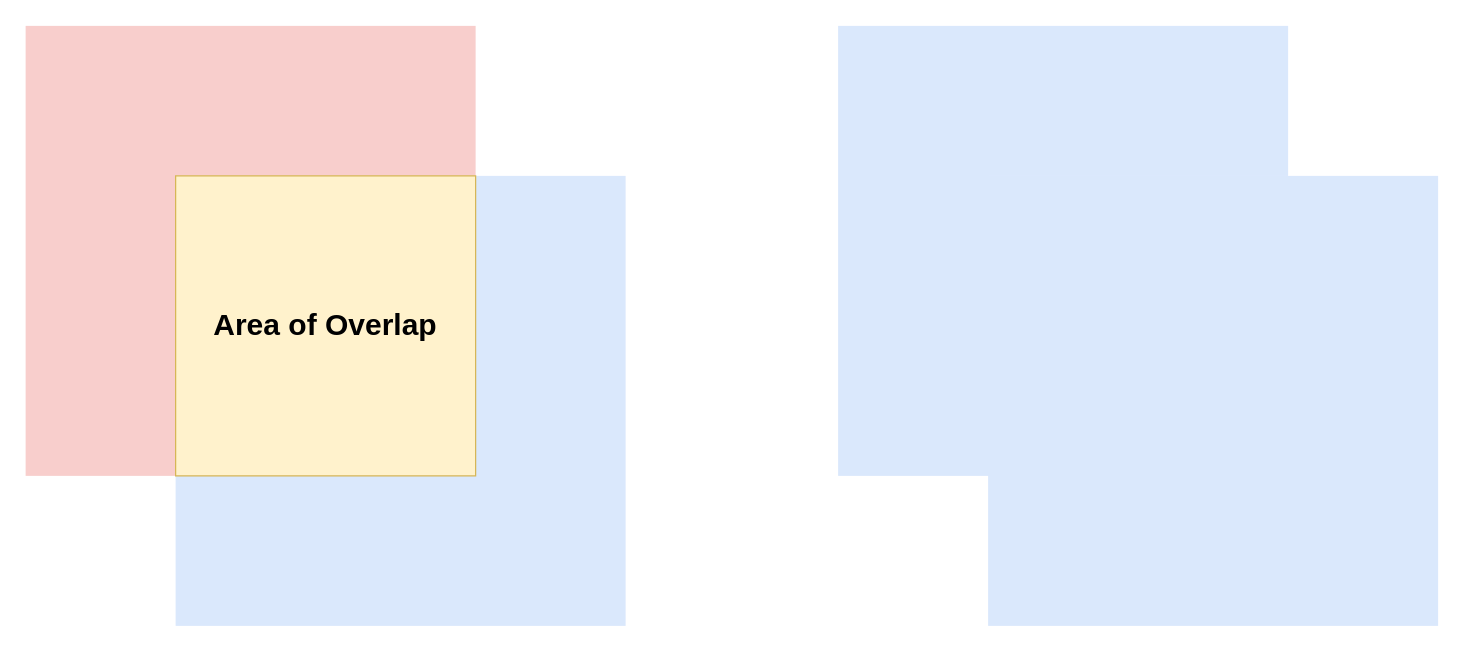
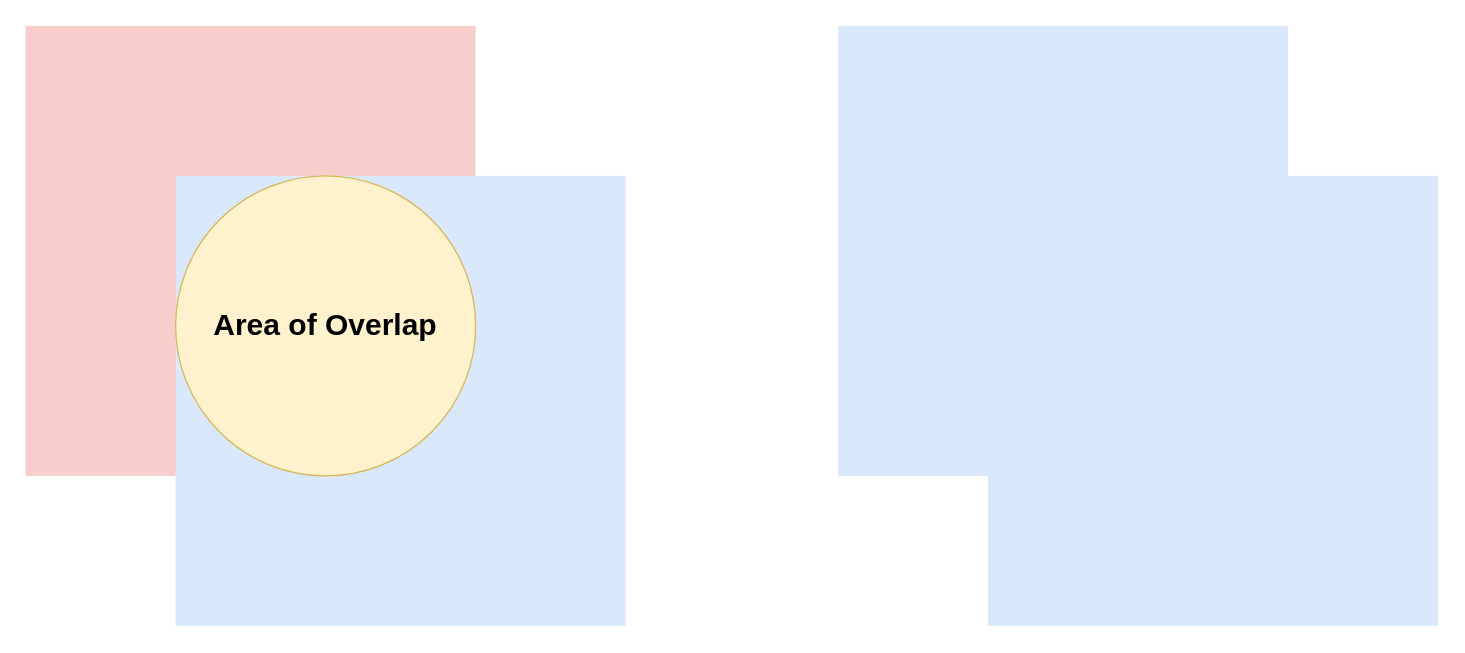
- <mxCell id="4" value="&lt;font style=&quot;font-size: 24px;&quot;&gt;Area of Overlap&lt;/font&gt;" style="whiteSpace=wrap;html=1;aspect=fixed;fontSize=17;fillColor=#fff2cc;strokeColor=#d6b656;fontStyle=1" vertex="1" parent="1"><mxGeometry x="140" y="140" width="240" height="240" as="geometry" /></mxCell>
+ <mxCell id="4" value="&lt;font style=&quot;font-size: 24px;&quot;&gt;Area of Overlap&lt;/font&gt;" style="ellipse;whiteSpace=wrap;html=1;aspect=fixed;fontSize=17;fillColor=#fff2cc;strokeColor=#d6b656;fontStyle=1;" vertex="1" parent="1"><mxGeometry x="140" y="140" width="240" height="240" as="geometry" /></mxCell>
